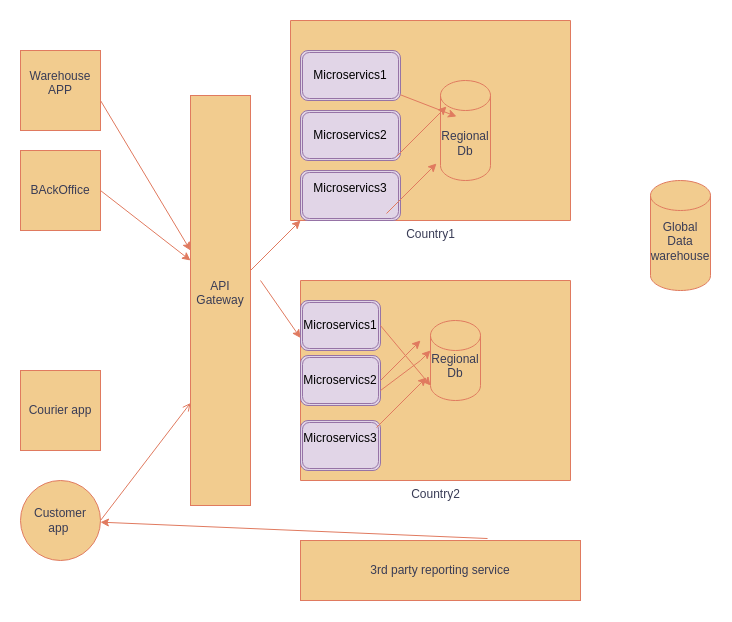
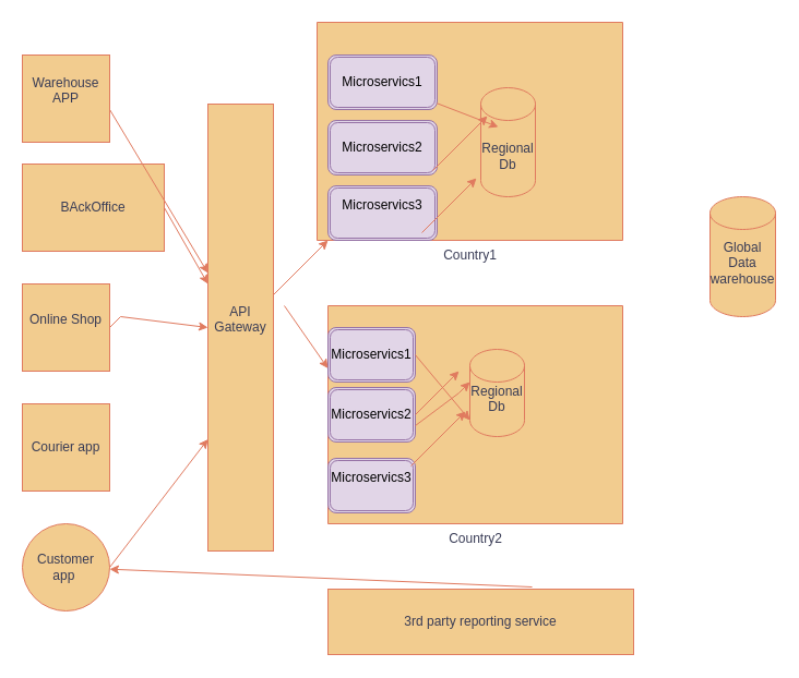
- <mxCell id="3" value="&lt;div&gt;BAckOffice&lt;/div&gt;" style="whiteSpace=wrap;html=1;aspect=fixed;labelBackgroundColor=none;fillColor=#F2CC8F;strokeColor=#E07A5F;fontColor=#393C56;" vertex="1" parent="1"><mxGeometry x="20" y="150" width="80" height="80" as="geometry" /></mxCell>
+ <mxCell id="3" value="&lt;div&gt;BAckOffice&lt;/div&gt;" style="whiteSpace=wrap;html=1;aspect=fixed;labelBackgroundColor=none;fillColor=#F2CC8F;strokeColor=#E07A5F;fontColor=#393C56;" vertex="1" parent="1"><mxGeometry x="20" y="150" width="130" height="80" as="geometry" /></mxCell>
+ <mxCell id="9" value="" style="endArrow=classic;html=1;rounded=0;strokeColor=#E07A5F;fontColor=#393C56;fillColor=#F2CC8F;entryX=0;entryY=0.5;entryDx=0;entryDy=0;exitX=1;exitY=0.5;exitDx=0;exitDy=0;" edge="1" parent="1" source="4" target="7"><mxGeometry width="50" height="50" relative="1" as="geometry"><mxPoint x="110" y="420" as="sourcePoint" /><mxPoint x="260" y="290" as="targetPoint" /><Array as="points"><mxPoint x="110" y="290" /></Array></mxGeometry></mxCell>
+ <mxCell id="4" value="&lt;div&gt;Online Shop&lt;/div&gt;&lt;div&gt;&lt;br&gt;&lt;/div&gt;" style="whiteSpace=wrap;html=1;aspect=fixed;labelBackgroundColor=none;fillColor=#F2CC8F;strokeColor=#E07A5F;fontColor=#393C56;" vertex="1" parent="1"><mxGeometry x="20" y="260" width="80" height="80" as="geometry" /></mxCell>
- <mxCell id="8" value="" style="endArrow=open;html=1;rounded=0;strokeColor=#E07A5F;fontColor=#393C56;fillColor=#F2CC8F;exitX=1;exitY=0.5;exitDx=0;exitDy=0;entryX=0;entryY=0.75;entryDx=0;entryDy=0;" edge="1" parent="1" source="6" target="7"><mxGeometry width="50" height="50" relative="1" as="geometry"><mxPoint x="360" y="380" as="sourcePoint" /><mxPoint x="260" y="300" as="targetPoint" /></mxGeometry></mxCell>
+ <mxCell id="8" value="" style="endArrow=classic;html=1;rounded=0;strokeColor=#E07A5F;fontColor=#393C56;fillColor=#F2CC8F;exitX=1;exitY=0.5;exitDx=0;exitDy=0;entryX=0;entryY=0.75;entryDx=0;entryDy=0;" edge="1" parent="1" source="6" target="7"><mxGeometry width="50" height="50" relative="1" as="geometry"><mxPoint x="360" y="380" as="sourcePoint" /><mxPoint x="260" y="300" as="targetPoint" /></mxGeometry></mxCell>
